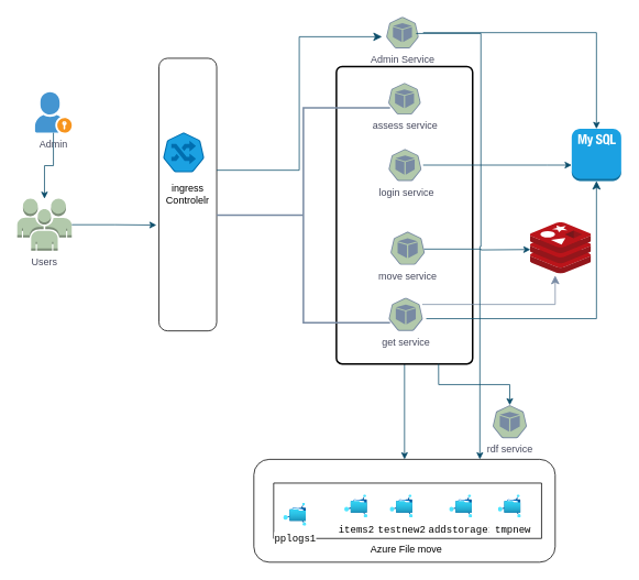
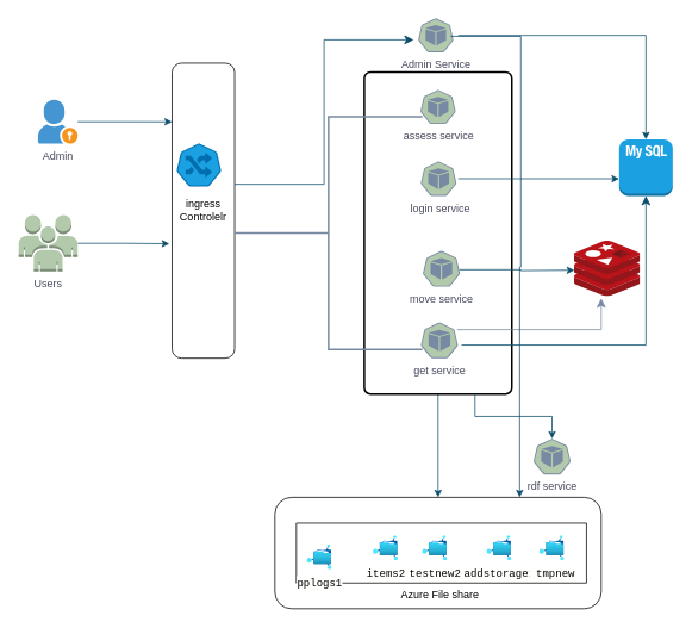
- <mxCell id="16" style="edgeStyle=orthogonalEdgeStyle;rounded=0;orthogonalLoop=1;jettySize=auto;html=1;strokeColor=#0B4D6A;" parent="1" source="17" target="5" edge="1"><mxGeometry relative="1" as="geometry" /></mxCell>
+ <mxCell id="16" style="edgeStyle=orthogonalEdgeStyle;rounded=0;orthogonalLoop=1;jettySize=auto;html=1;entryX=0.199;entryY=1;entryDx=0;entryDy=0;entryPerimeter=0;strokeColor=#0B4D6A;" parent="1" source="17" target="6" edge="1"><mxGeometry relative="1" as="geometry" /></mxCell>
- <mxCell id="21" value="Azure File move&amp;nbsp;" style="verticalLabelPosition=bottom;verticalAlign=top;html=1;shape=mxgraph.basic.rect;fillColor2=none;strokeWidth=1;size=20;indent=5;" parent="1" vertex="1"><mxGeometry x="331" y="584.25" width="324.5" height="67" as="geometry" /></mxCell>
+ <mxCell id="21" value="Azure File share&amp;nbsp;" style="verticalLabelPosition=bottom;verticalAlign=top;html=1;shape=mxgraph.basic.rect;fillColor2=none;strokeWidth=1;size=20;indent=5;" parent="1" vertex="1"><mxGeometry x="331" y="584.25" width="324.5" height="67" as="geometry" /></mxCell>
